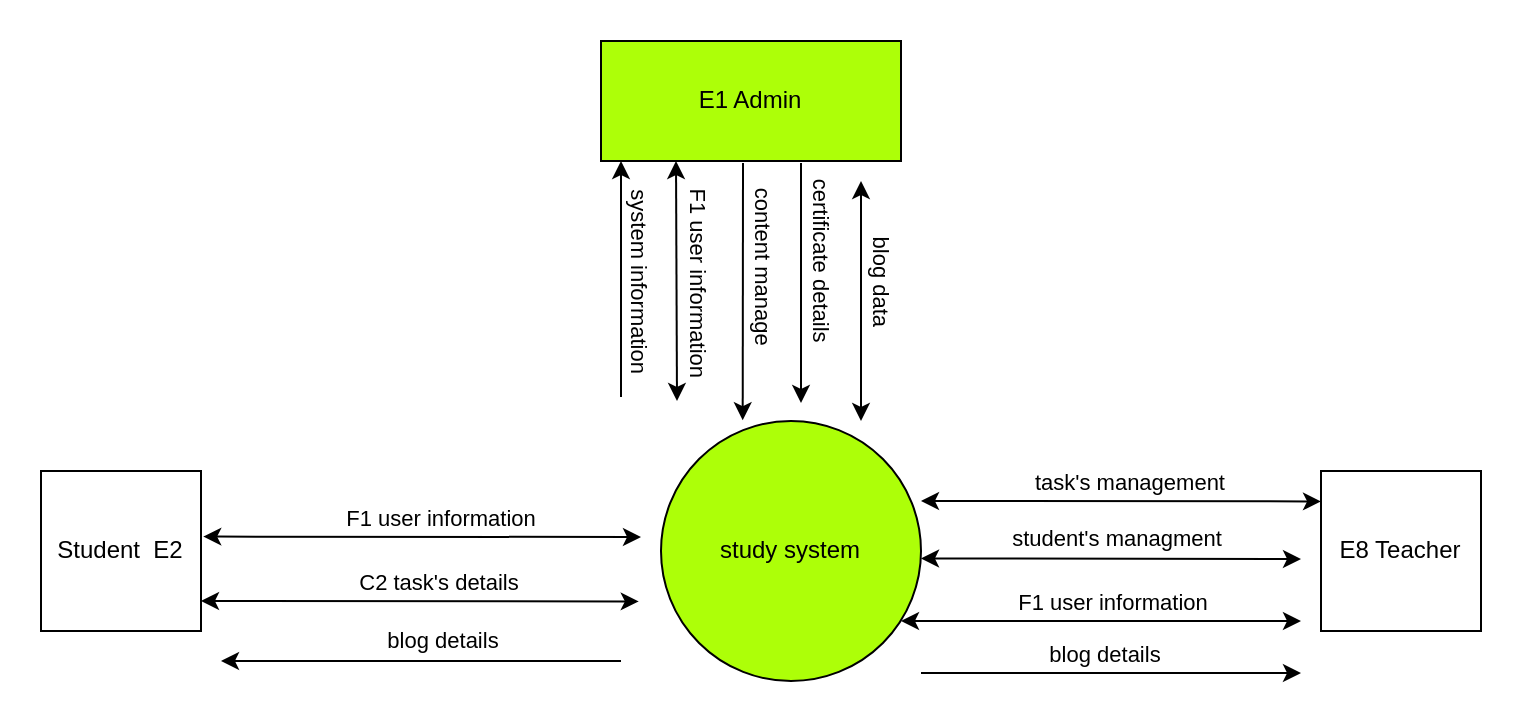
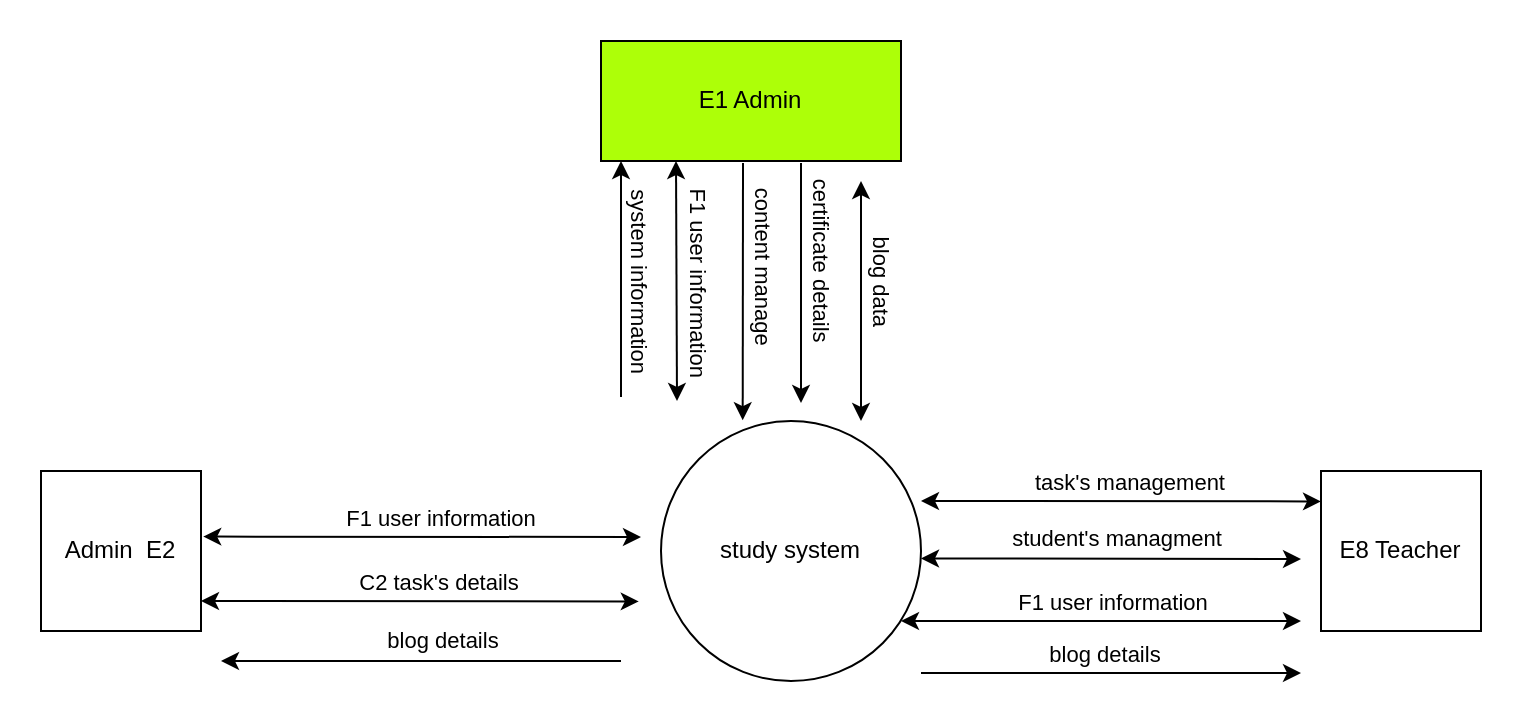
- <mxCell id="3" value="Student&amp;nbsp; E2" style="whiteSpace=wrap;html=1;aspect=fixed;" parent="1" vertex="1"><mxGeometry x="20" y="235" width="80" height="80" as="geometry" /></mxCell>
+ <mxCell id="3" value="Admin&amp;nbsp; E2" style="whiteSpace=wrap;html=1;aspect=fixed;" parent="1" vertex="1"><mxGeometry x="20" y="235" width="80" height="80" as="geometry" /></mxCell>
- <mxCell id="2" value="study system" style="ellipse;whiteSpace=wrap;html=1;aspect=fixed;fillColor=#adff08;" parent="1" vertex="1"><mxGeometry x="330" y="210" width="130" height="130" as="geometry" /></mxCell>
+ <mxCell id="2" value="study system" style="ellipse;whiteSpace=wrap;html=1;aspect=fixed;" parent="1" vertex="1"><mxGeometry x="330" y="210" width="130" height="130" as="geometry" /></mxCell>
